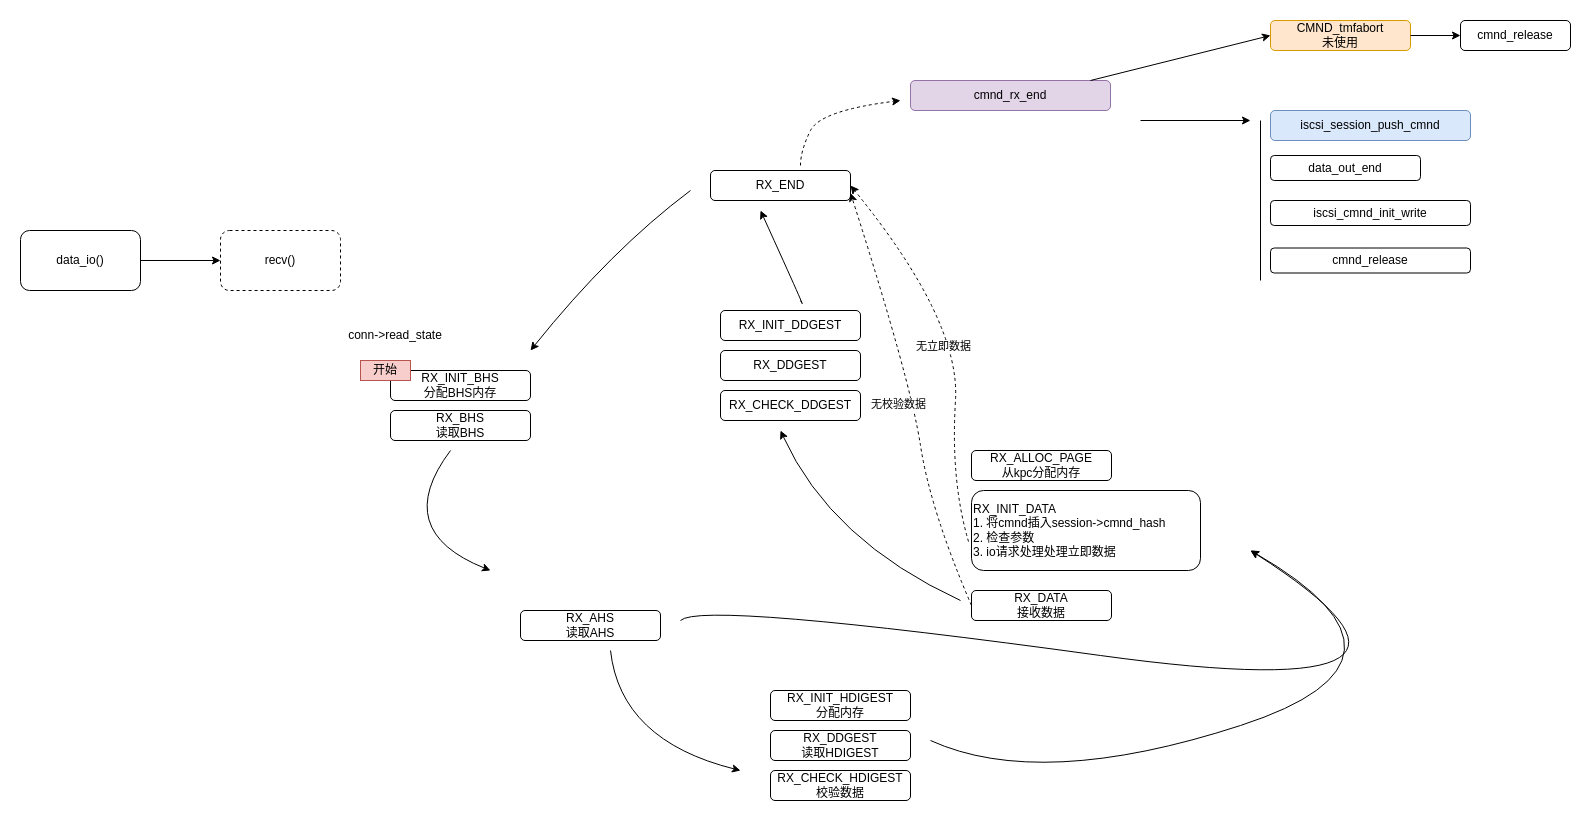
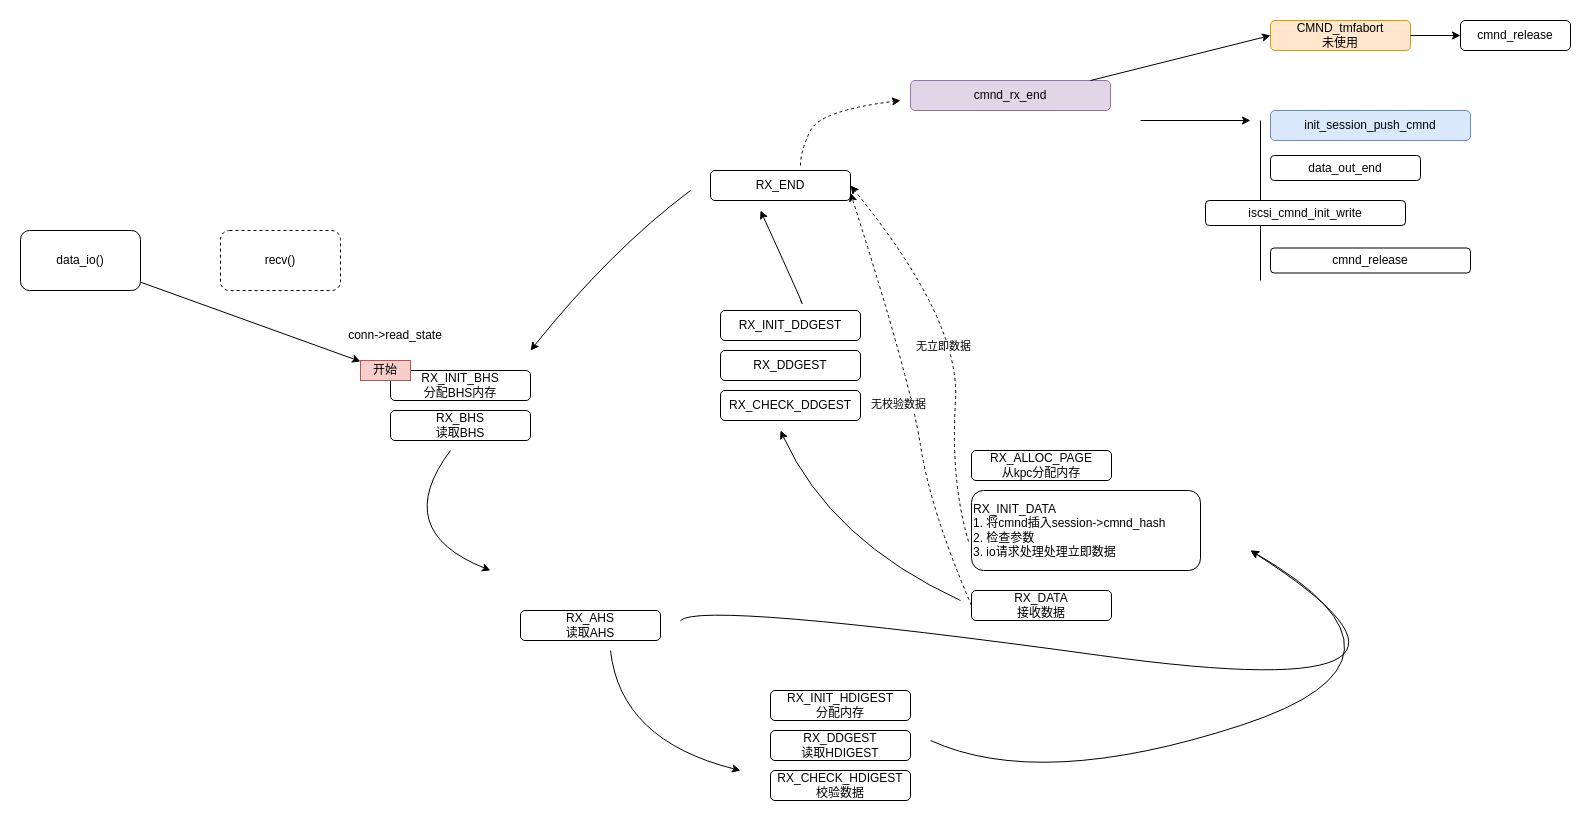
- <mxCell id="39" value="iscsi_session_push_cmnd" style="rounded=1;whiteSpace=wrap;html=1;fillColor=#dae8fc;strokeColor=#6c8ebf;" vertex="1" parent="1"><mxGeometry x="1270" y="110" width="200" height="30" as="geometry" /></mxCell>
+ <mxCell id="39" value="init_session_push_cmnd" style="rounded=1;whiteSpace=wrap;html=1;fillColor=#dae8fc;strokeColor=#6c8ebf;" vertex="1" parent="1"><mxGeometry x="1270" y="110" width="200" height="30" as="geometry" /></mxCell>
- <mxCell id="43" value="iscsi_cmnd_init_write" style="rounded=1;whiteSpace=wrap;html=1;" vertex="1" parent="1"><mxGeometry x="1270" y="200" width="200" height="25" as="geometry" /></mxCell>
+ <mxCell id="43" value="iscsi_cmnd_init_write" style="rounded=1;whiteSpace=wrap;html=1;" vertex="1" parent="1"><mxGeometry x="1205" y="200" width="200" height="25" as="geometry" /></mxCell>
- <mxCell id="2" value="" style="edgeStyle=none;html=1;" edge="1" parent="1" source="3" target="4"><mxGeometry relative="1" as="geometry" /></mxCell>
+ <mxCell id="2" value="" style="edgeStyle=none;html=1;" edge="1" parent="1" source="3" target="32"><mxGeometry relative="1" as="geometry" /></mxCell>
